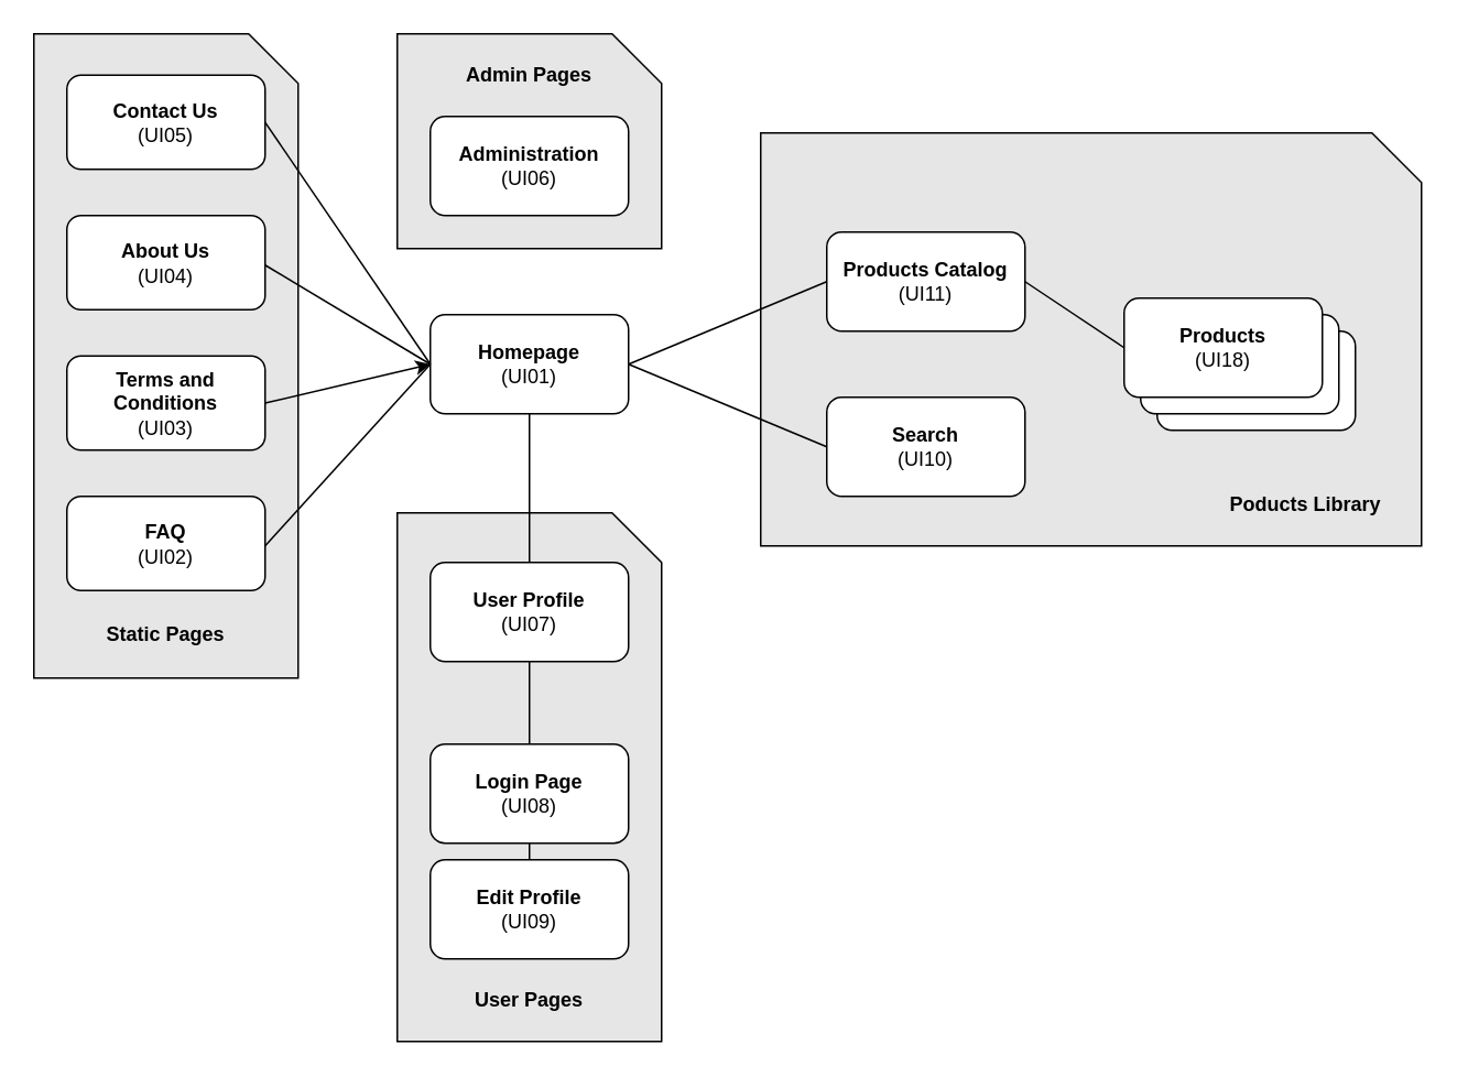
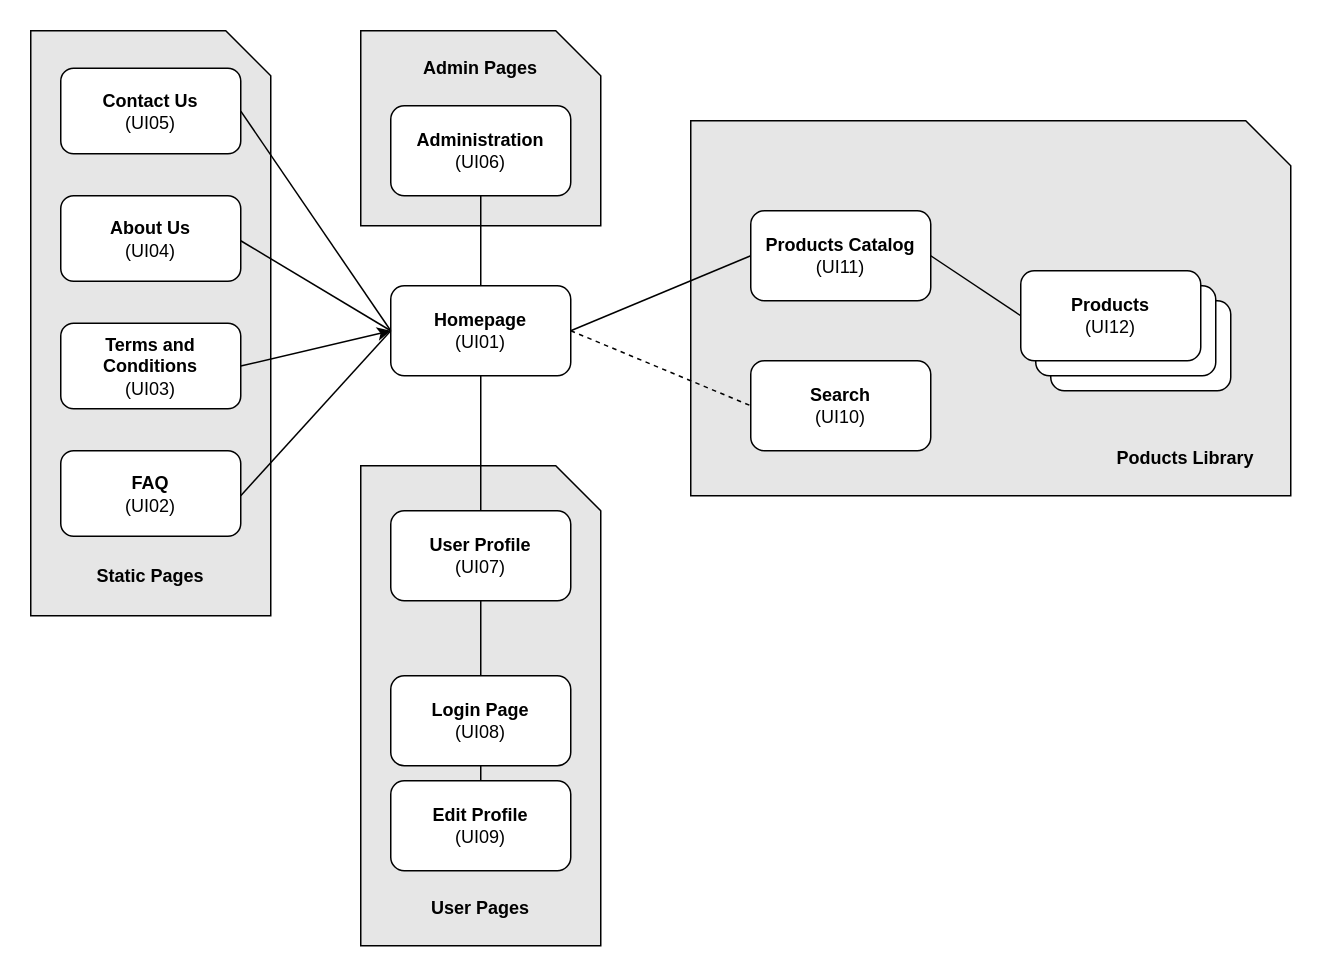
+ <mxCell id="16" value="" style="endArrow=none;html=1;rounded=0;fontColor=#000000;entryX=0.5;entryY=1;entryDx=0;entryDy=0;exitX=0.5;exitY=0;exitDx=0;exitDy=0;" parent="1" source="11" target="14" edge="1"><mxGeometry width="50" height="50" relative="1" as="geometry"><mxPoint x="230" y="210" as="sourcePoint" /><mxPoint x="280" y="160" as="targetPoint" /></mxGeometry></mxCell>
- <mxCell id="37" value="&lt;div&gt;&lt;b&gt;Products &lt;br&gt;&lt;/b&gt;&lt;/div&gt;&lt;div&gt;(UI18)&lt;br&gt;&lt;/div&gt;" style="rounded=1;whiteSpace=wrap;html=1;fillColor=#FFFFFF;" parent="34" vertex="1"><mxGeometry width="120" height="60" as="geometry" /></mxCell>
+ <mxCell id="37" value="&lt;div&gt;&lt;b&gt;Products &lt;br&gt;&lt;/b&gt;&lt;/div&gt;&lt;div&gt;(UI12)&lt;br&gt;&lt;/div&gt;" style="rounded=1;whiteSpace=wrap;html=1;fillColor=#FFFFFF;" parent="34" vertex="1"><mxGeometry width="120" height="60" as="geometry" /></mxCell>
- <mxCell id="40" value="" style="endArrow=none;html=1;rounded=0;exitX=1;exitY=0.5;exitDx=0;exitDy=0;entryX=0;entryY=0.5;entryDx=0;entryDy=0;" parent="1" source="11" target="32" edge="1"><mxGeometry width="50" height="50" relative="1" as="geometry"><mxPoint x="390" y="270" as="sourcePoint" /><mxPoint x="440" y="220" as="targetPoint" /></mxGeometry></mxCell>
+ <mxCell id="40" value="" style="endArrow=none;html=1;rounded=0;exitX=1;exitY=0.5;exitDx=0;exitDy=0;entryX=0;entryY=0.5;entryDx=0;entryDy=0;dashed=1;" parent="1" source="11" target="32" edge="1"><mxGeometry width="50" height="50" relative="1" as="geometry"><mxPoint x="390" y="270" as="sourcePoint" /><mxPoint x="440" y="220" as="targetPoint" /></mxGeometry></mxCell>
